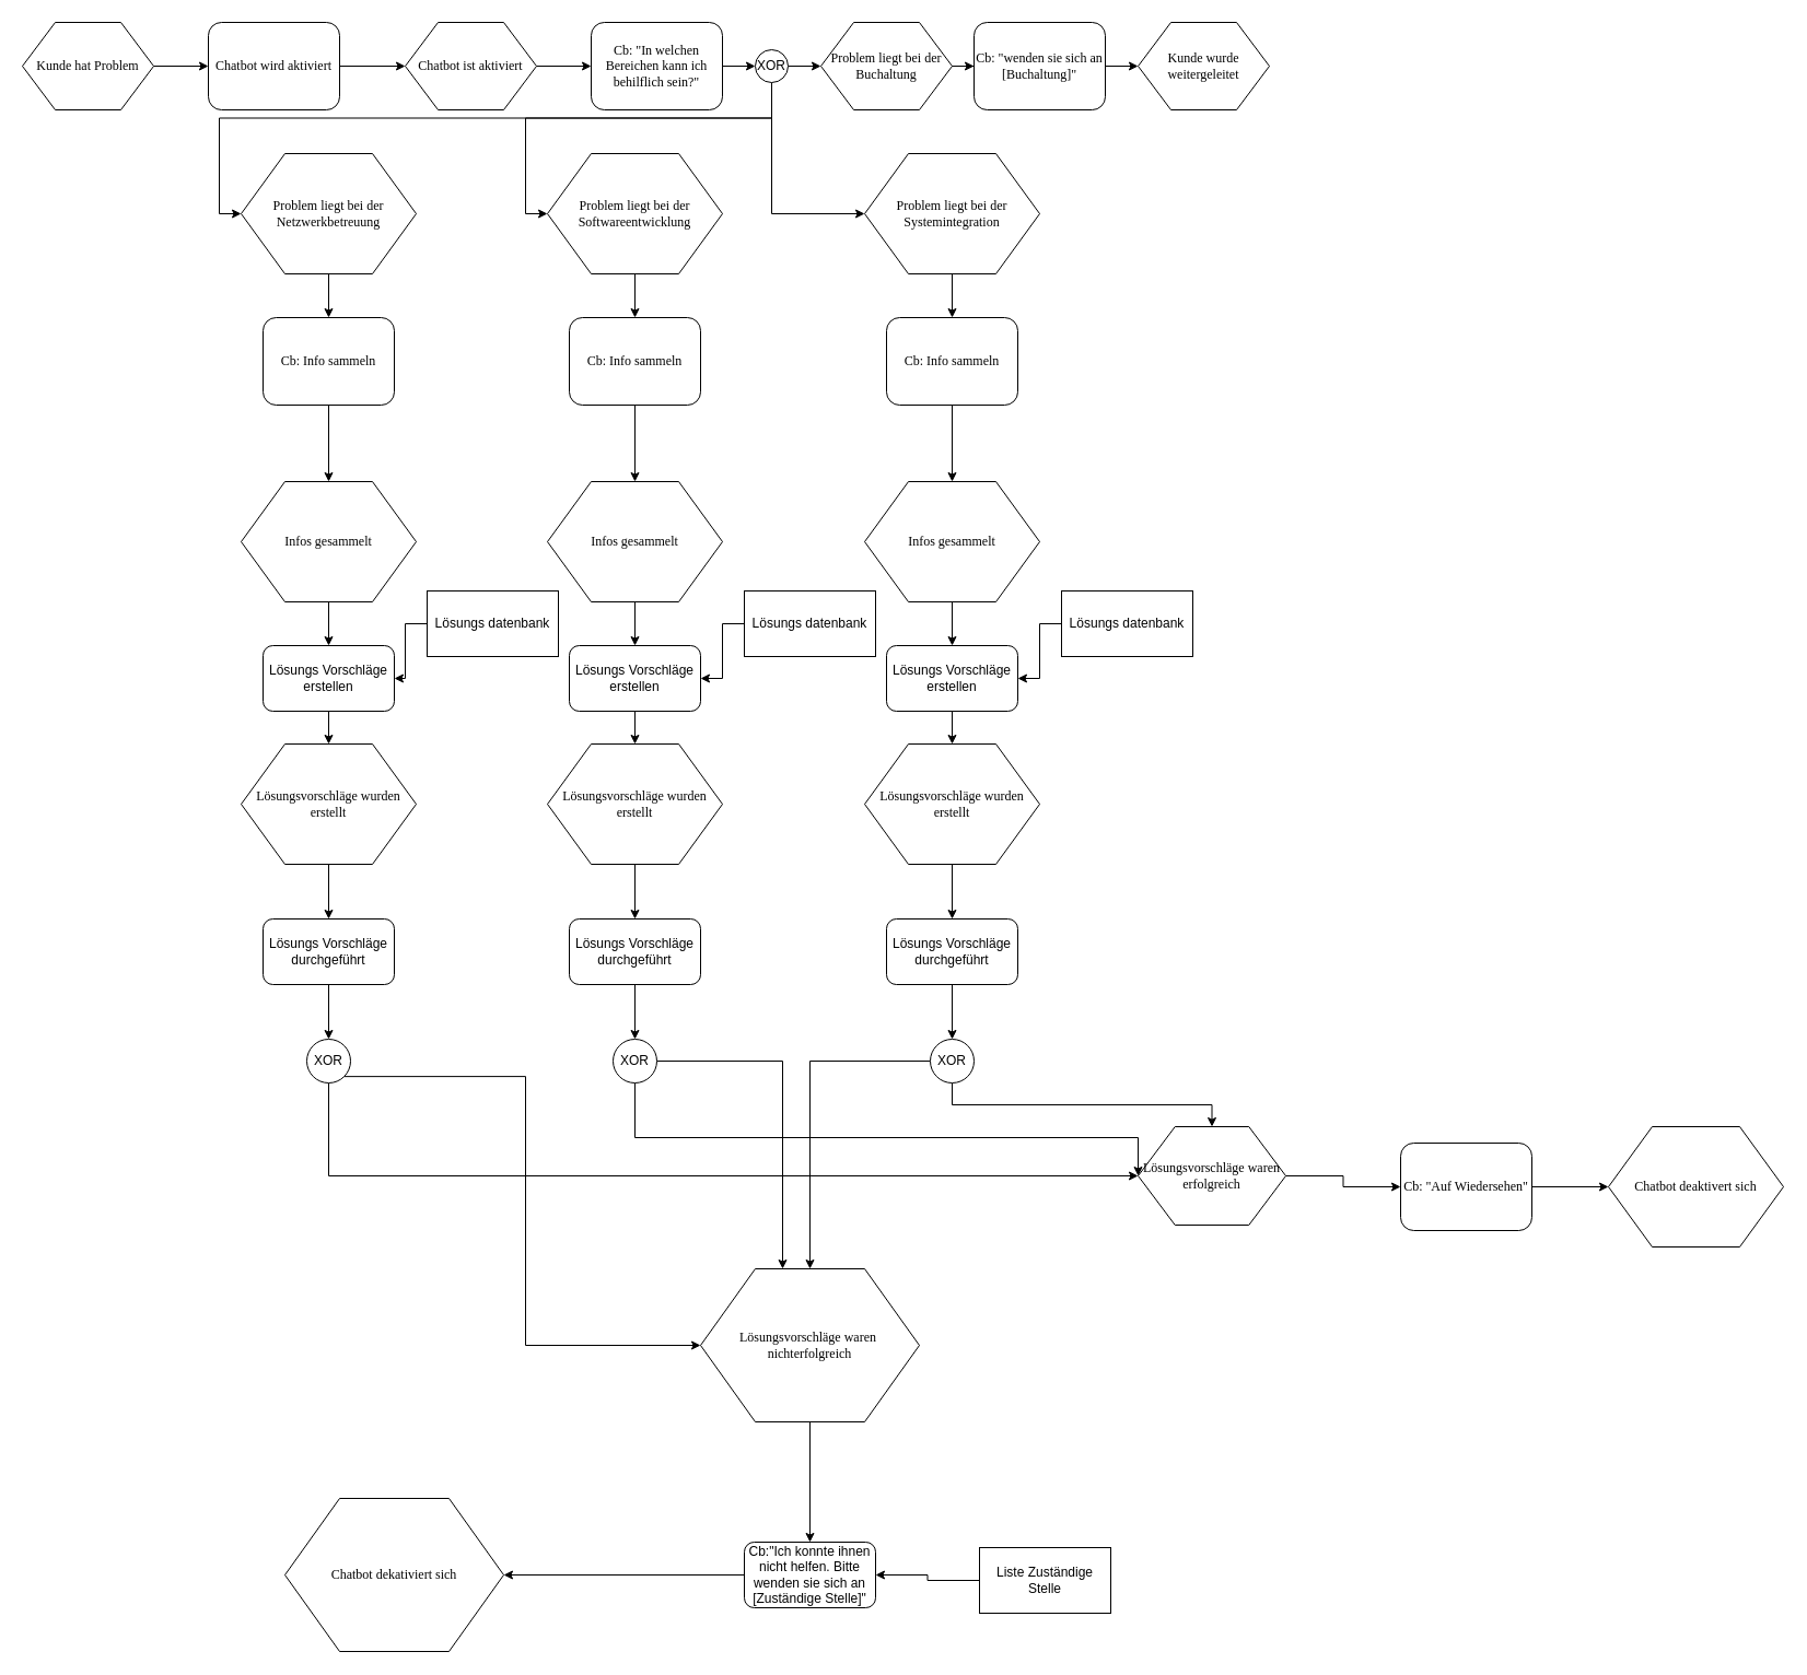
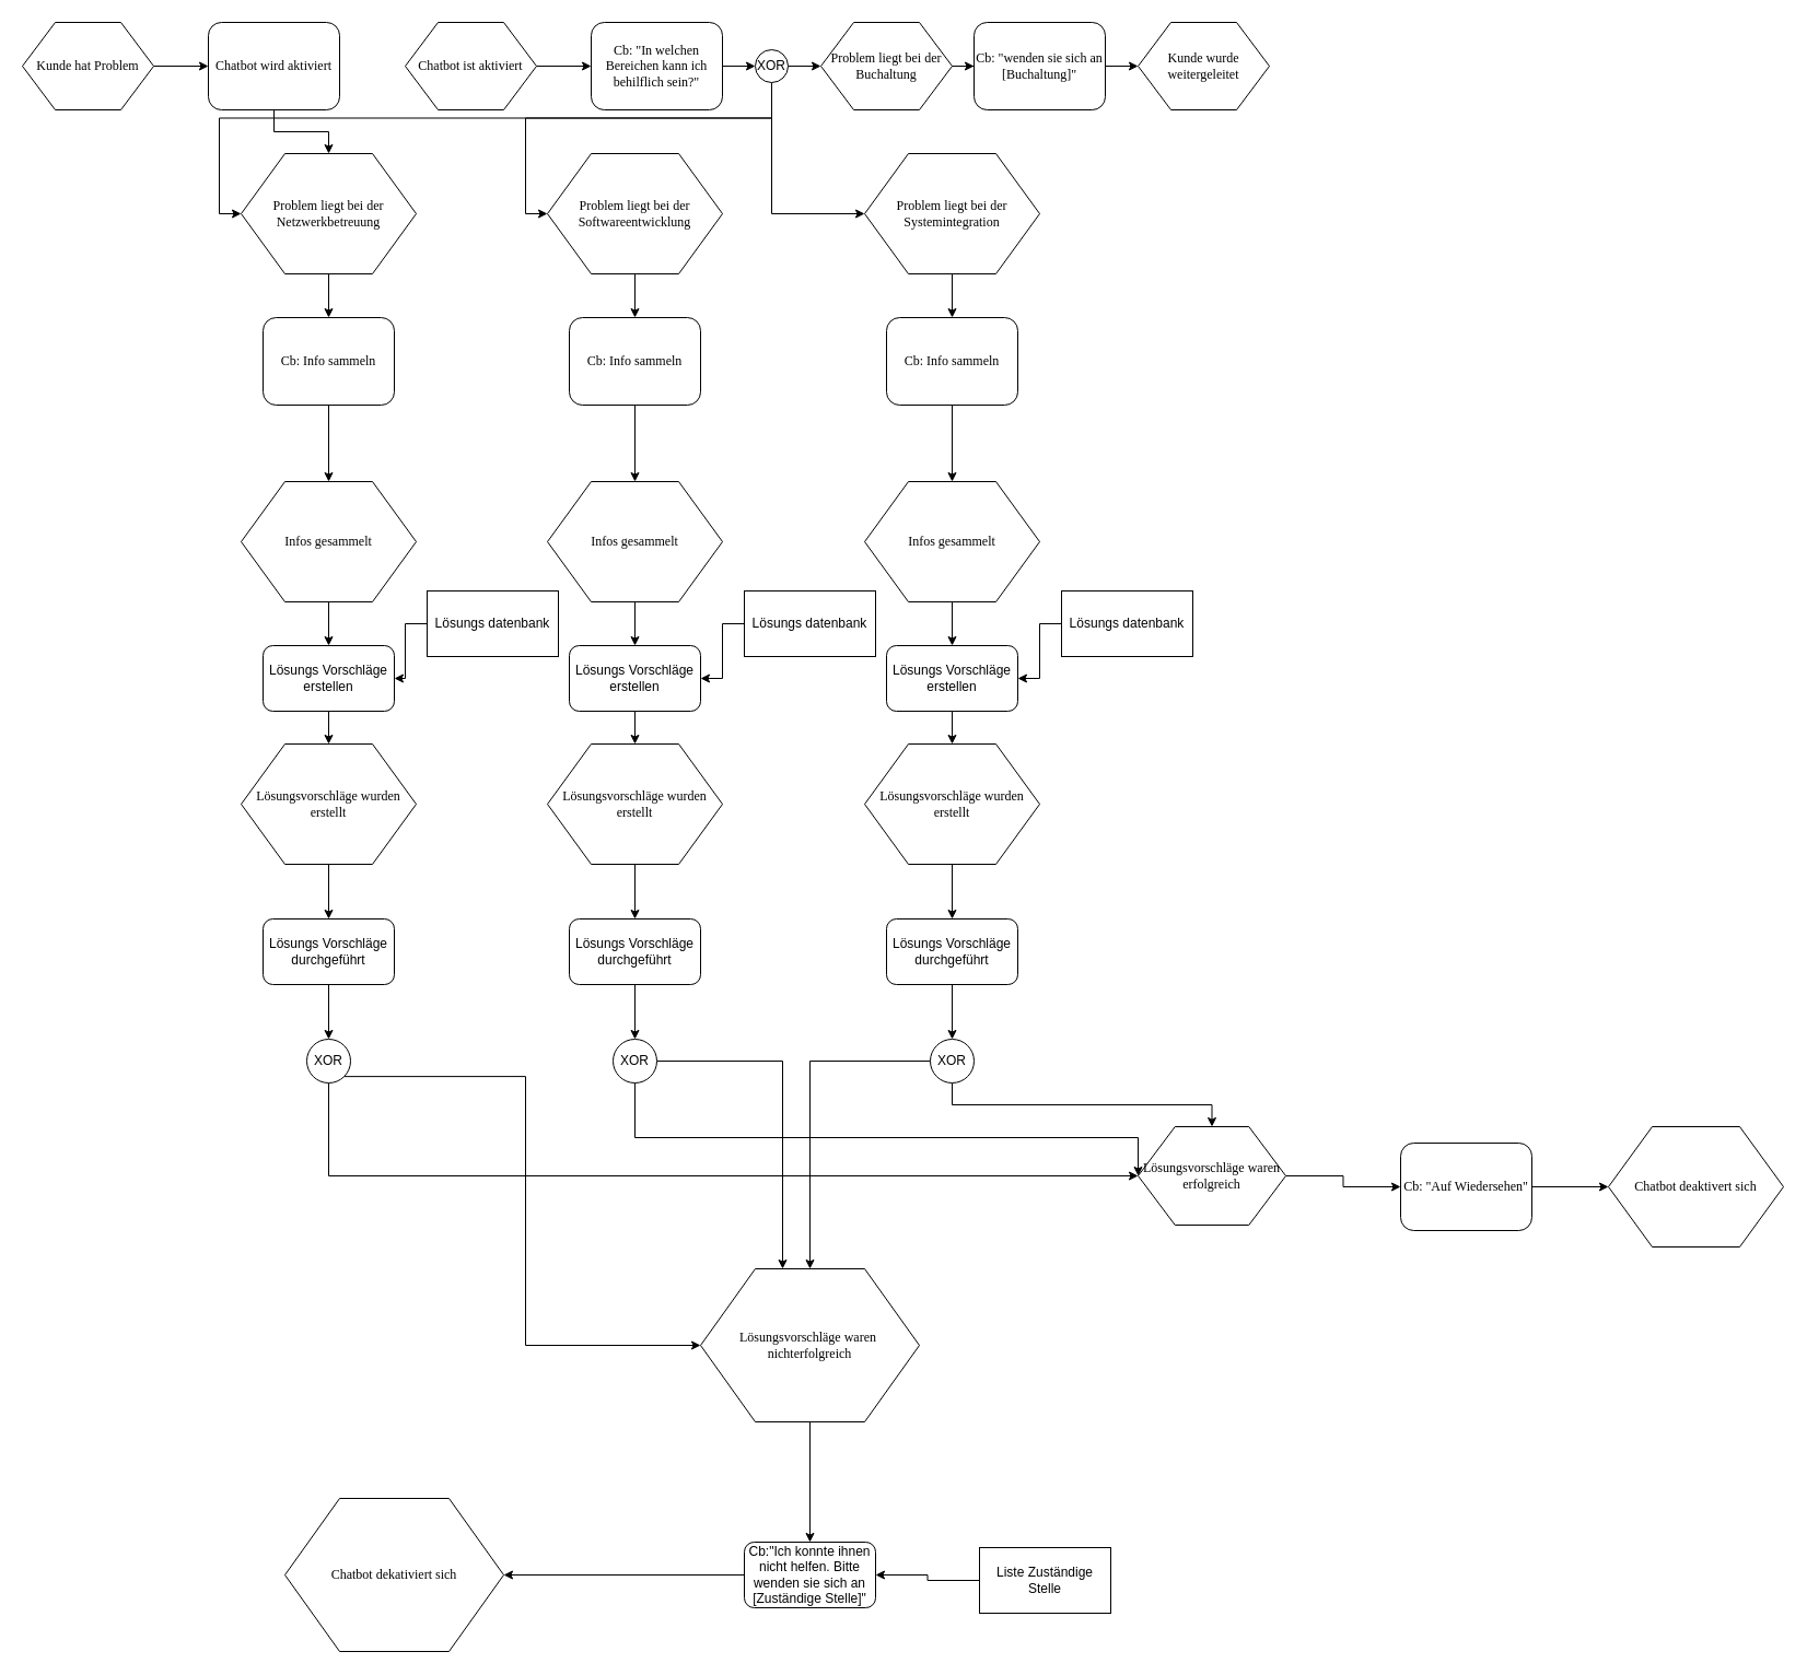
- <mxCell id="4" value="" style="edgeStyle=orthogonalEdgeStyle;rounded=0;orthogonalLoop=1;jettySize=auto;html=1;" edge="1" parent="1" source="5" target="7"><mxGeometry relative="1" as="geometry" /></mxCell>
+ <mxCell id="4" value="" style="edgeStyle=orthogonalEdgeStyle;rounded=0;orthogonalLoop=1;jettySize=auto;html=1;" edge="1" parent="1" source="5" target="23"><mxGeometry relative="1" as="geometry" /></mxCell>
